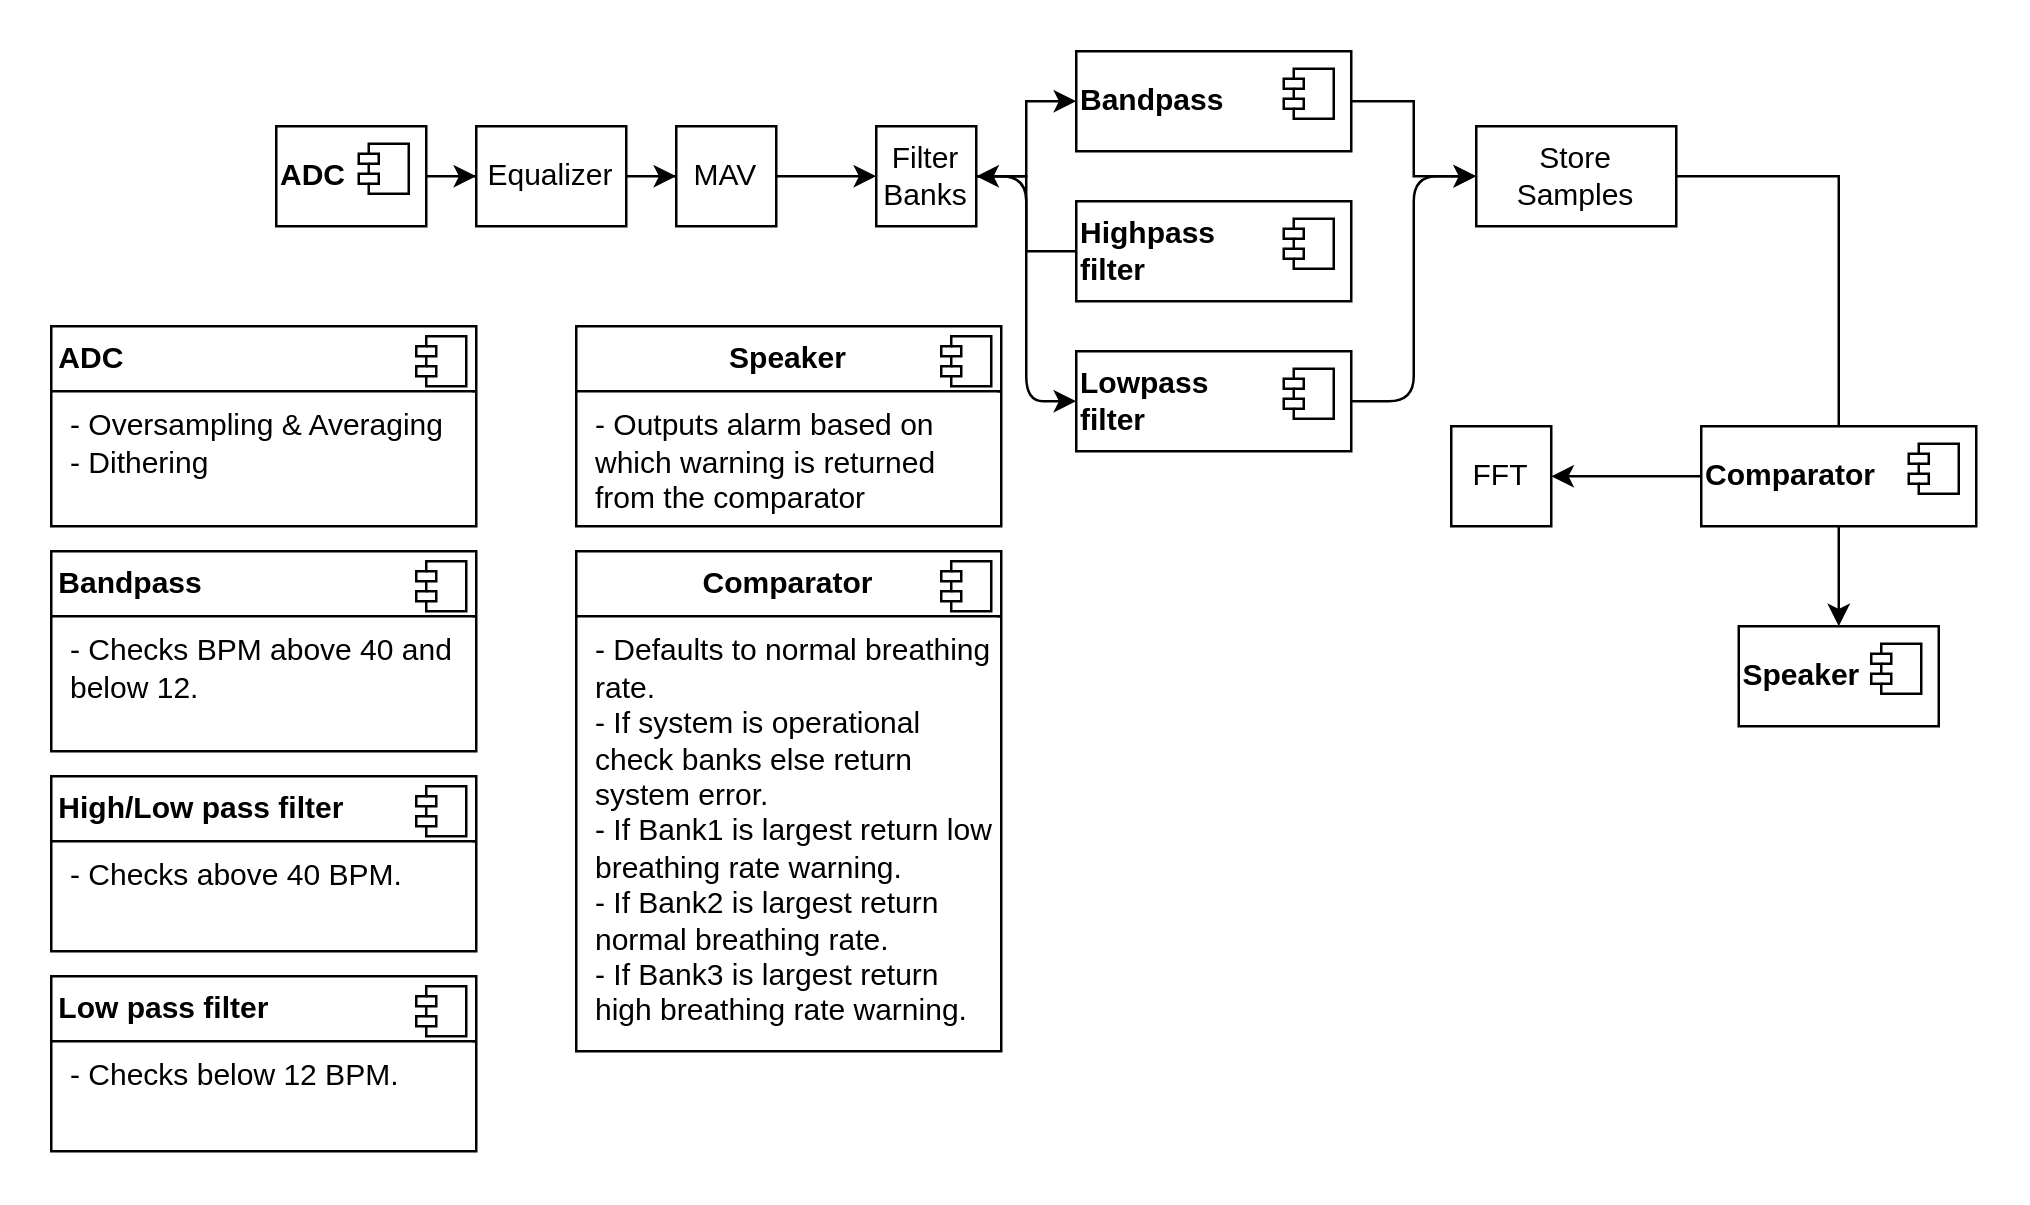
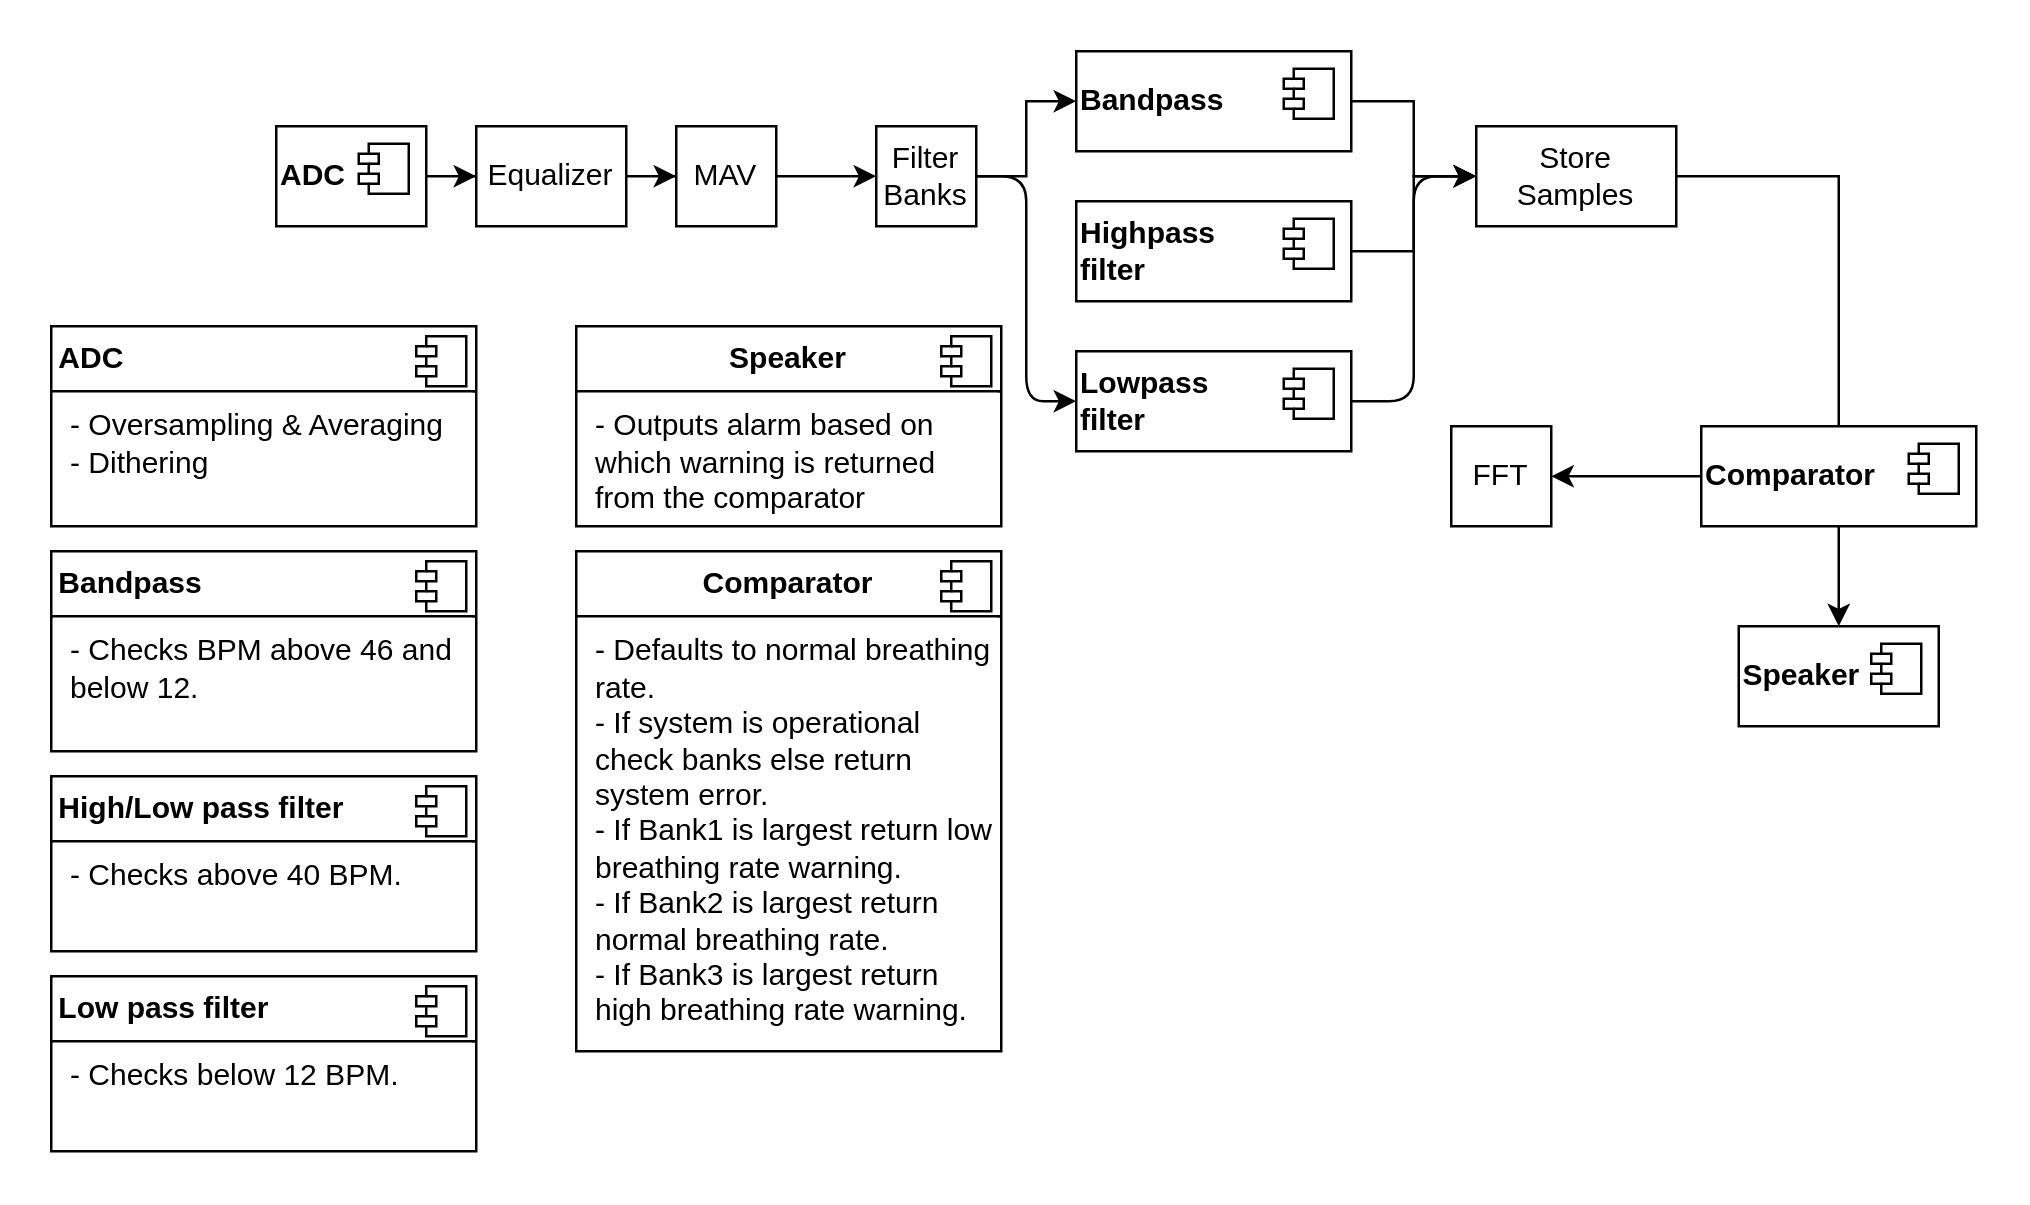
- <mxCell id="16" style="edgeStyle=orthogonalEdgeStyle;rounded=0;orthogonalLoop=1;jettySize=auto;html=1;" parent="1" source="17" target="8" edge="1"><mxGeometry relative="1" as="geometry" /></mxCell>
+ <mxCell id="16" style="edgeStyle=orthogonalEdgeStyle;rounded=0;orthogonalLoop=1;jettySize=auto;html=1;entryX=0;entryY=0.5;entryDx=0;entryDy=0;" parent="1" source="17" target="25" edge="1"><mxGeometry relative="1" as="geometry" /></mxCell>
- <mxCell id="14" value="&lt;p style=&quot;margin: 6px 0px 0px;&quot;&gt;&lt;b&gt;&lt;font&gt;&amp;nbsp;Bandpass&lt;/font&gt;&lt;/b&gt;&lt;/p&gt;&lt;hr size=&quot;1&quot; style=&quot;border-style:solid;&quot;&gt;&lt;p style=&quot;margin:0px;margin-left:8px;&quot;&gt;- Checks BPM above 40 and below 12.&lt;/p&gt;" style="align=left;overflow=fill;html=1;dropTarget=0;whiteSpace=wrap;" parent="1" vertex="1"><mxGeometry x="20" y="220" width="170" height="80" as="geometry" /></mxCell>
+ <mxCell id="14" value="&lt;p style=&quot;margin: 6px 0px 0px;&quot;&gt;&lt;b&gt;&lt;font&gt;&amp;nbsp;Bandpass&lt;/font&gt;&lt;/b&gt;&lt;/p&gt;&lt;hr size=&quot;1&quot; style=&quot;border-style:solid;&quot;&gt;&lt;p style=&quot;margin:0px;margin-left:8px;&quot;&gt;- Checks BPM above 46 and below 12.&lt;/p&gt;" style="align=left;overflow=fill;html=1;dropTarget=0;whiteSpace=wrap;" parent="1" vertex="1"><mxGeometry x="20" y="220" width="170" height="80" as="geometry" /></mxCell>
